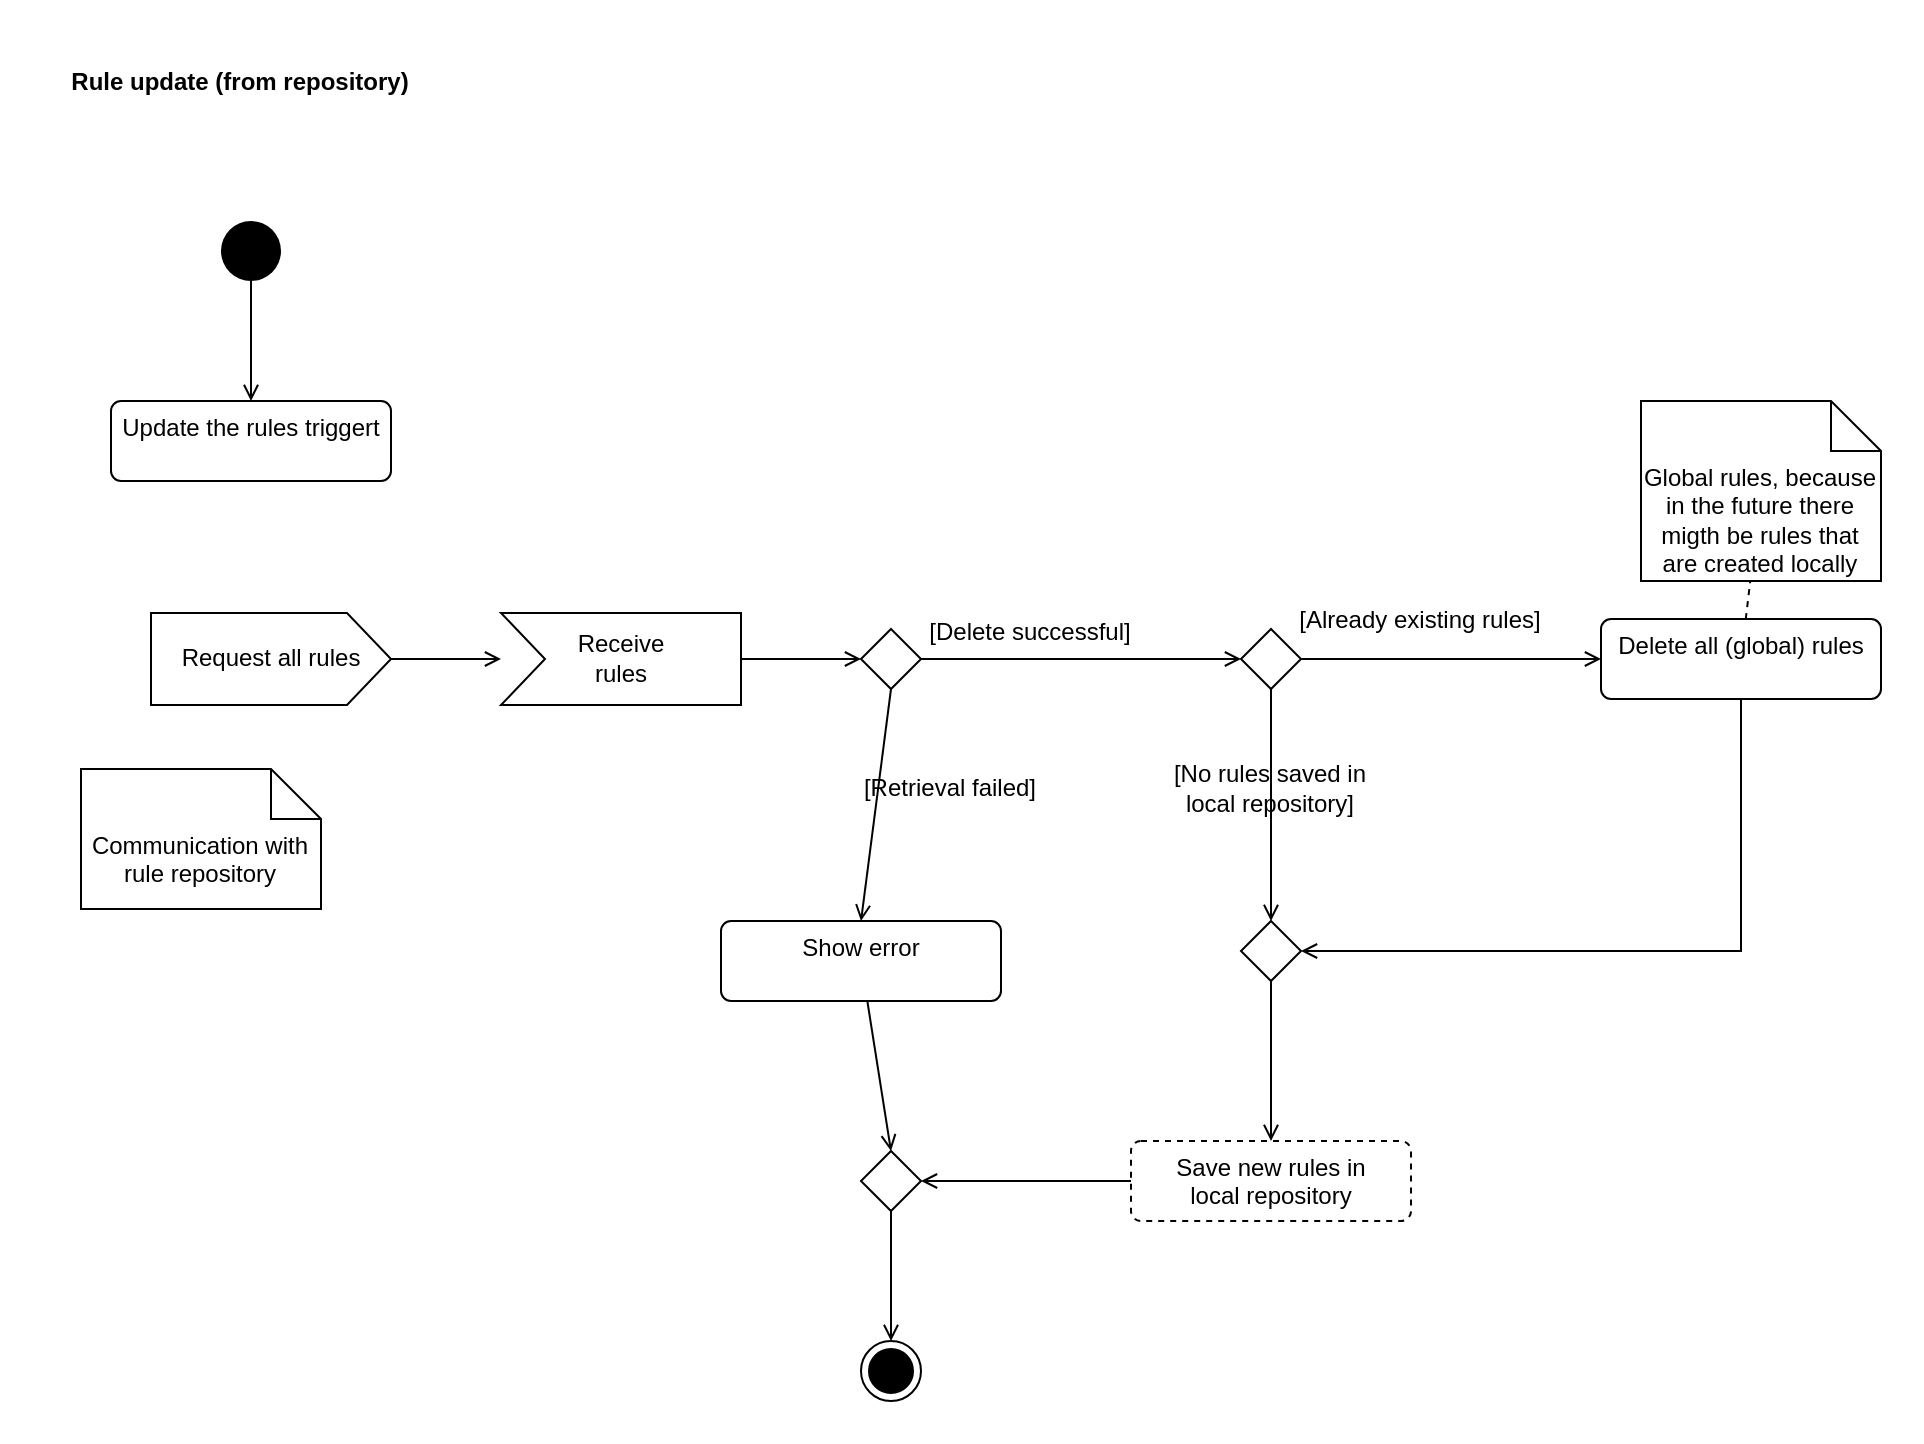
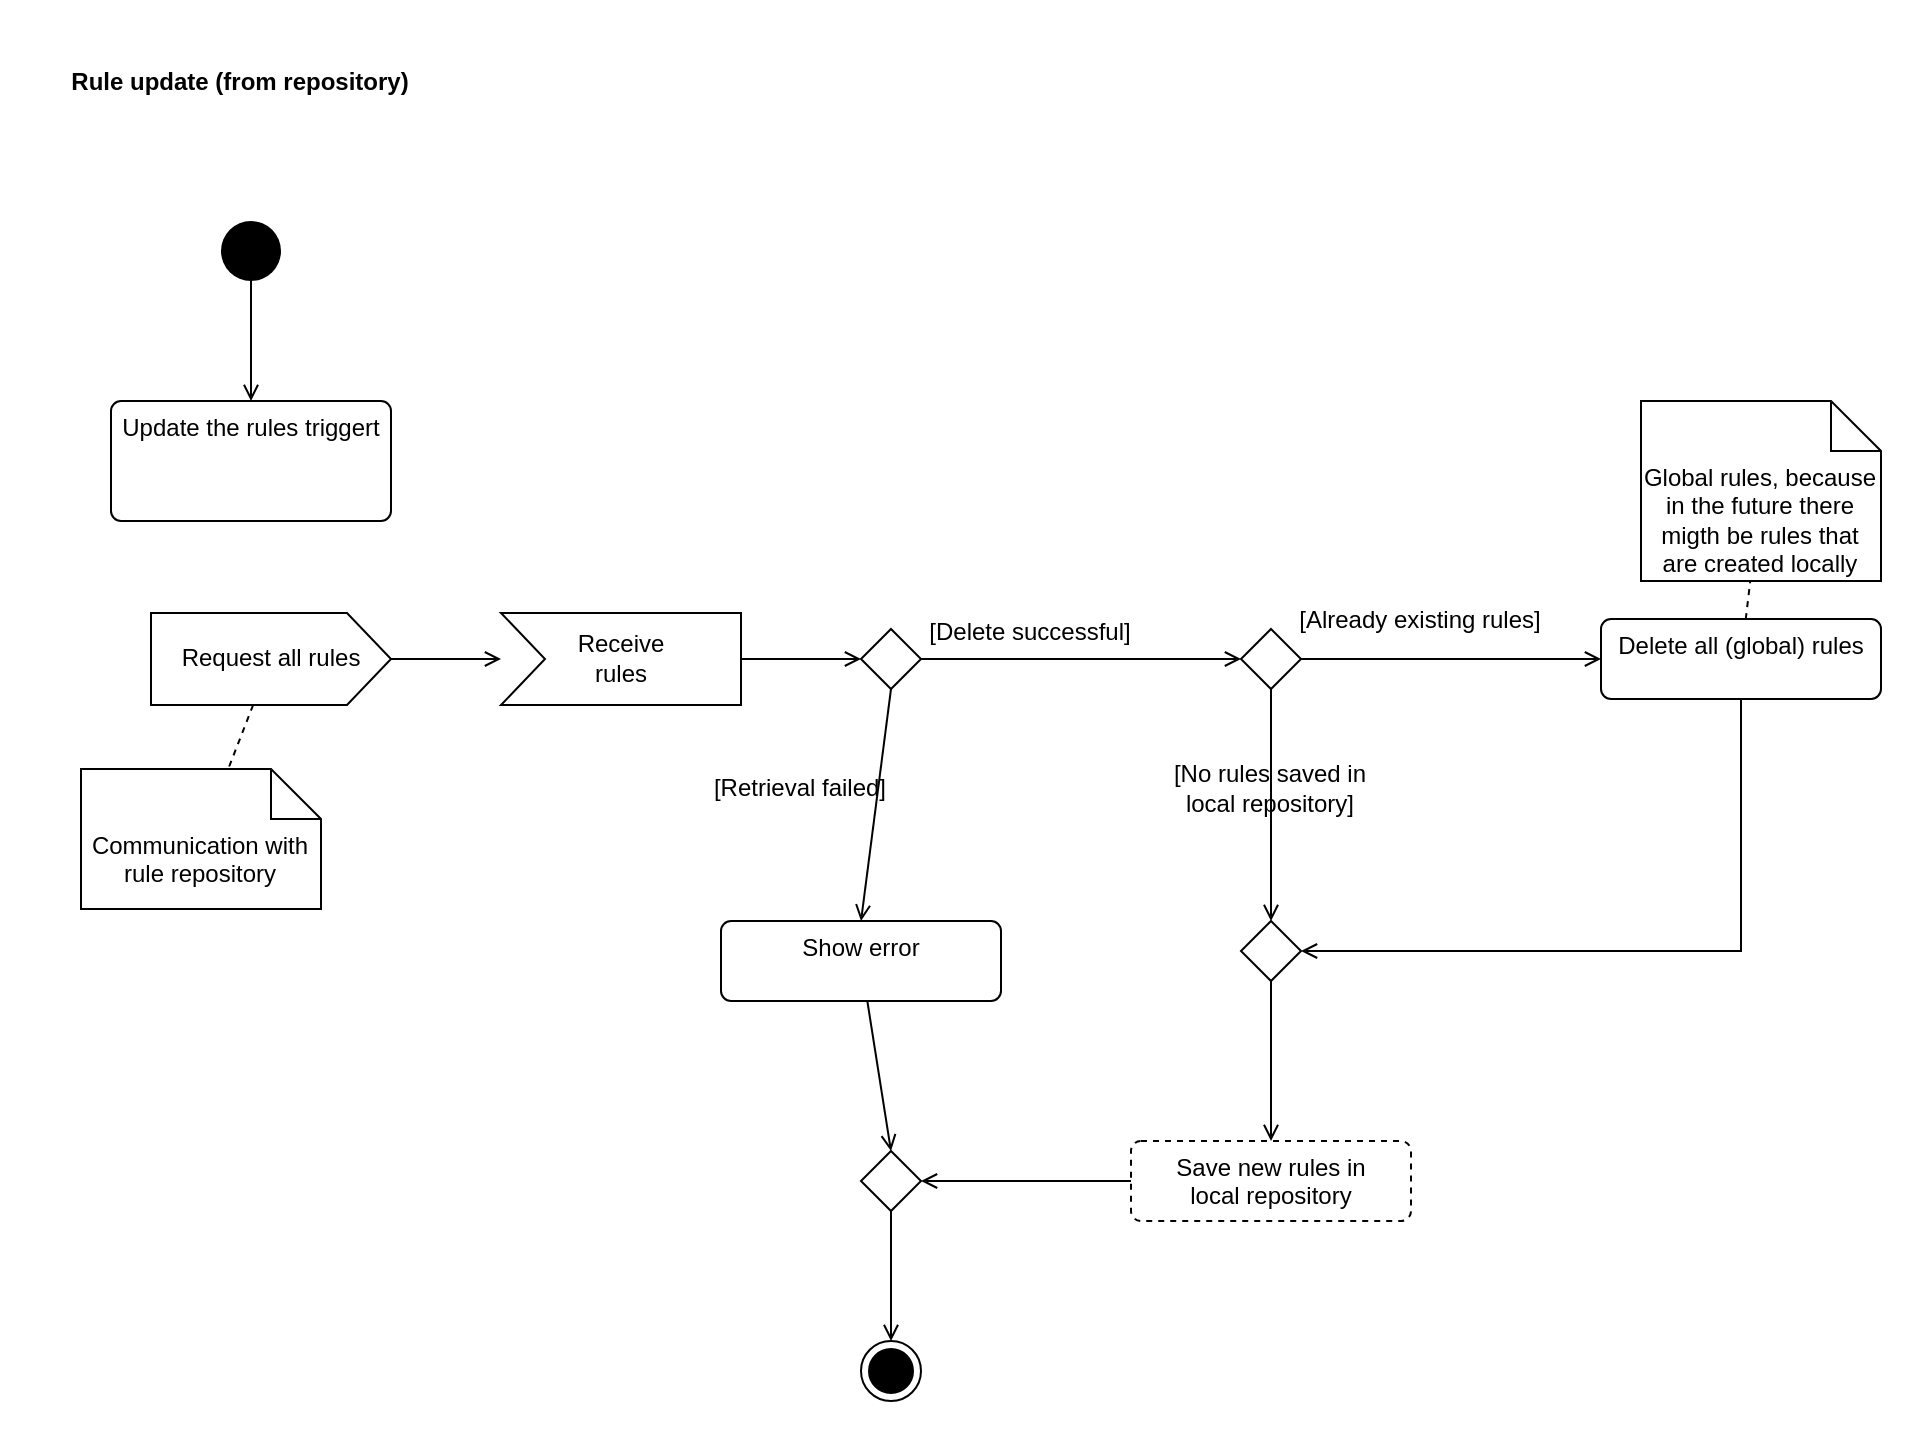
- <mxCell id="5" value="Update the rules triggert" style="html=1;align=center;verticalAlign=top;rounded=1;absoluteArcSize=1;arcSize=10;dashed=0;" vertex="1" parent="1"><mxGeometry x="55" y="200" width="140" height="40" as="geometry" /></mxCell>
+ <mxCell id="5" value="Update the rules triggert" style="html=1;align=center;verticalAlign=top;rounded=1;absoluteArcSize=1;arcSize=10;dashed=0;" vertex="1" parent="1"><mxGeometry x="55" y="200" width="140" height="60" as="geometry" /></mxCell>
+ <mxCell id="7" style="edgeStyle=none;rounded=0;orthogonalLoop=1;jettySize=auto;html=1;endArrow=none;endFill=0;dashed=1;" edge="1" parent="1" source="8" target="11"><mxGeometry relative="1" as="geometry" /></mxCell>
- <mxCell id="32" value="[Retrieval failed]" style="text;html=1;strokeColor=none;fillColor=none;align=center;verticalAlign=middle;whiteSpace=wrap;rounded=0;" vertex="1" parent="1"><mxGeometry x="405" y="384" width="140" height="20" as="geometry" /></mxCell>
+ <mxCell id="32" value="[Retrieval failed]" style="text;html=1;strokeColor=none;fillColor=none;align=center;verticalAlign=middle;whiteSpace=wrap;rounded=0;" vertex="1" parent="1"><mxGeometry x="330" y="384" width="140" height="20" as="geometry" /></mxCell>
